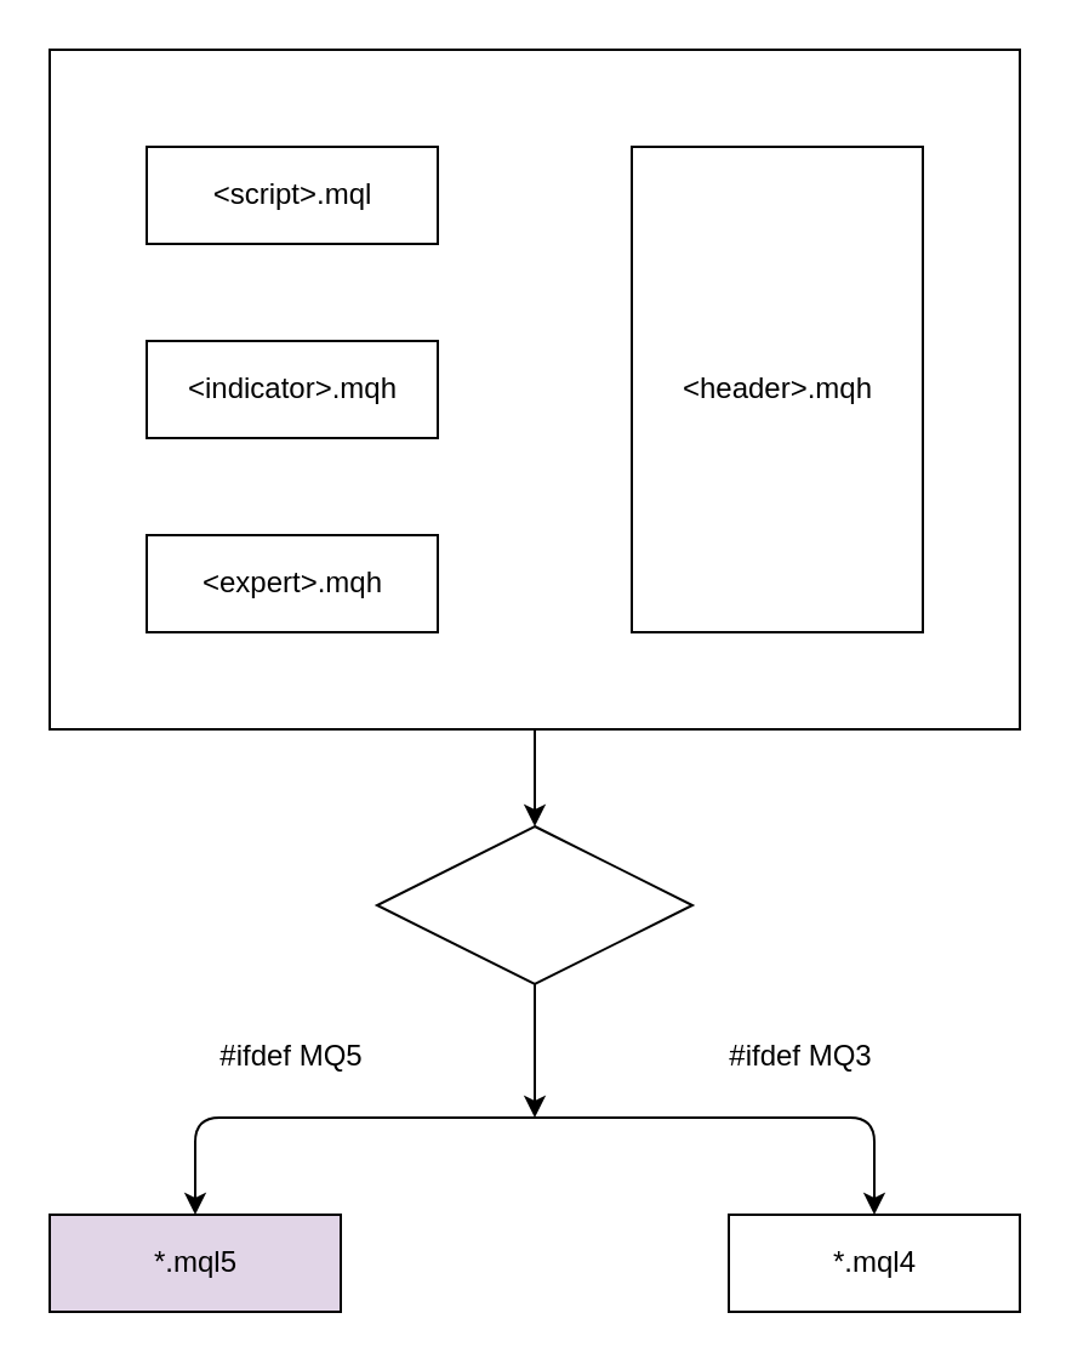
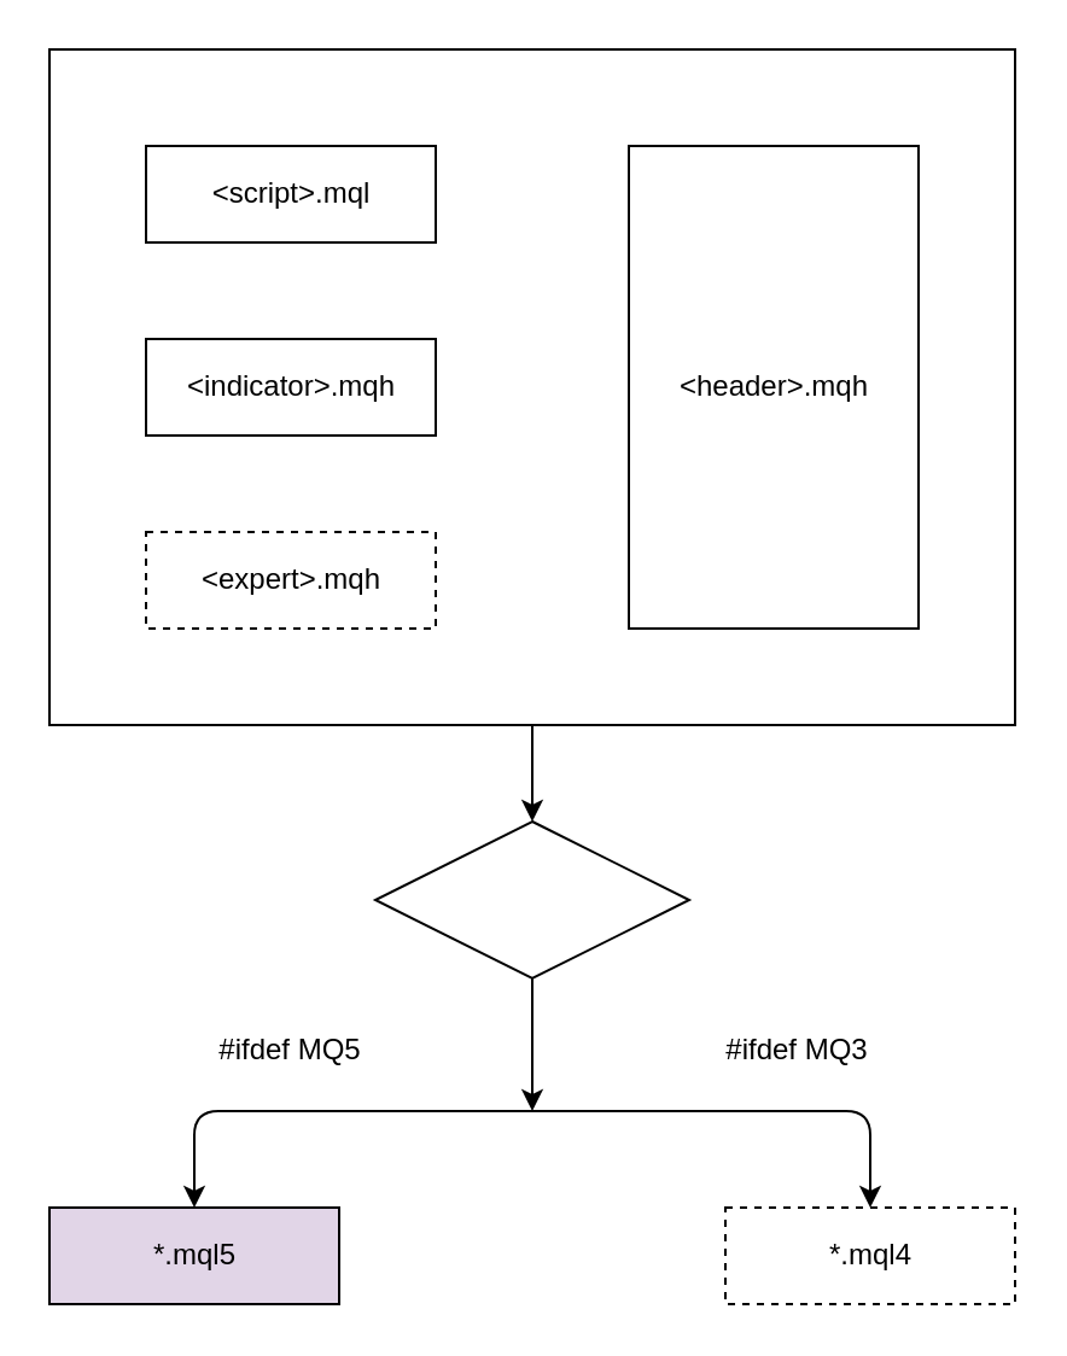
- <mxCell id="6" value="&amp;lt;expert&amp;gt;.mqh" style="html=1;" vertex="1" parent="1"><mxGeometry x="60" y="220" width="120" height="40" as="geometry" /></mxCell>
+ <mxCell id="6" value="&amp;lt;expert&amp;gt;.mqh" style="html=1;dashed=1;" vertex="1" parent="1"><mxGeometry x="60" y="220" width="120" height="40" as="geometry" /></mxCell>
- <mxCell id="5" value="*.mql4" style="html=1;" vertex="1" parent="1"><mxGeometry x="300" y="500" width="120" height="40" as="geometry" /></mxCell>
+ <mxCell id="5" value="*.mql4" style="html=1;dashed=1;" vertex="1" parent="1"><mxGeometry x="300" y="500" width="120" height="40" as="geometry" /></mxCell>
